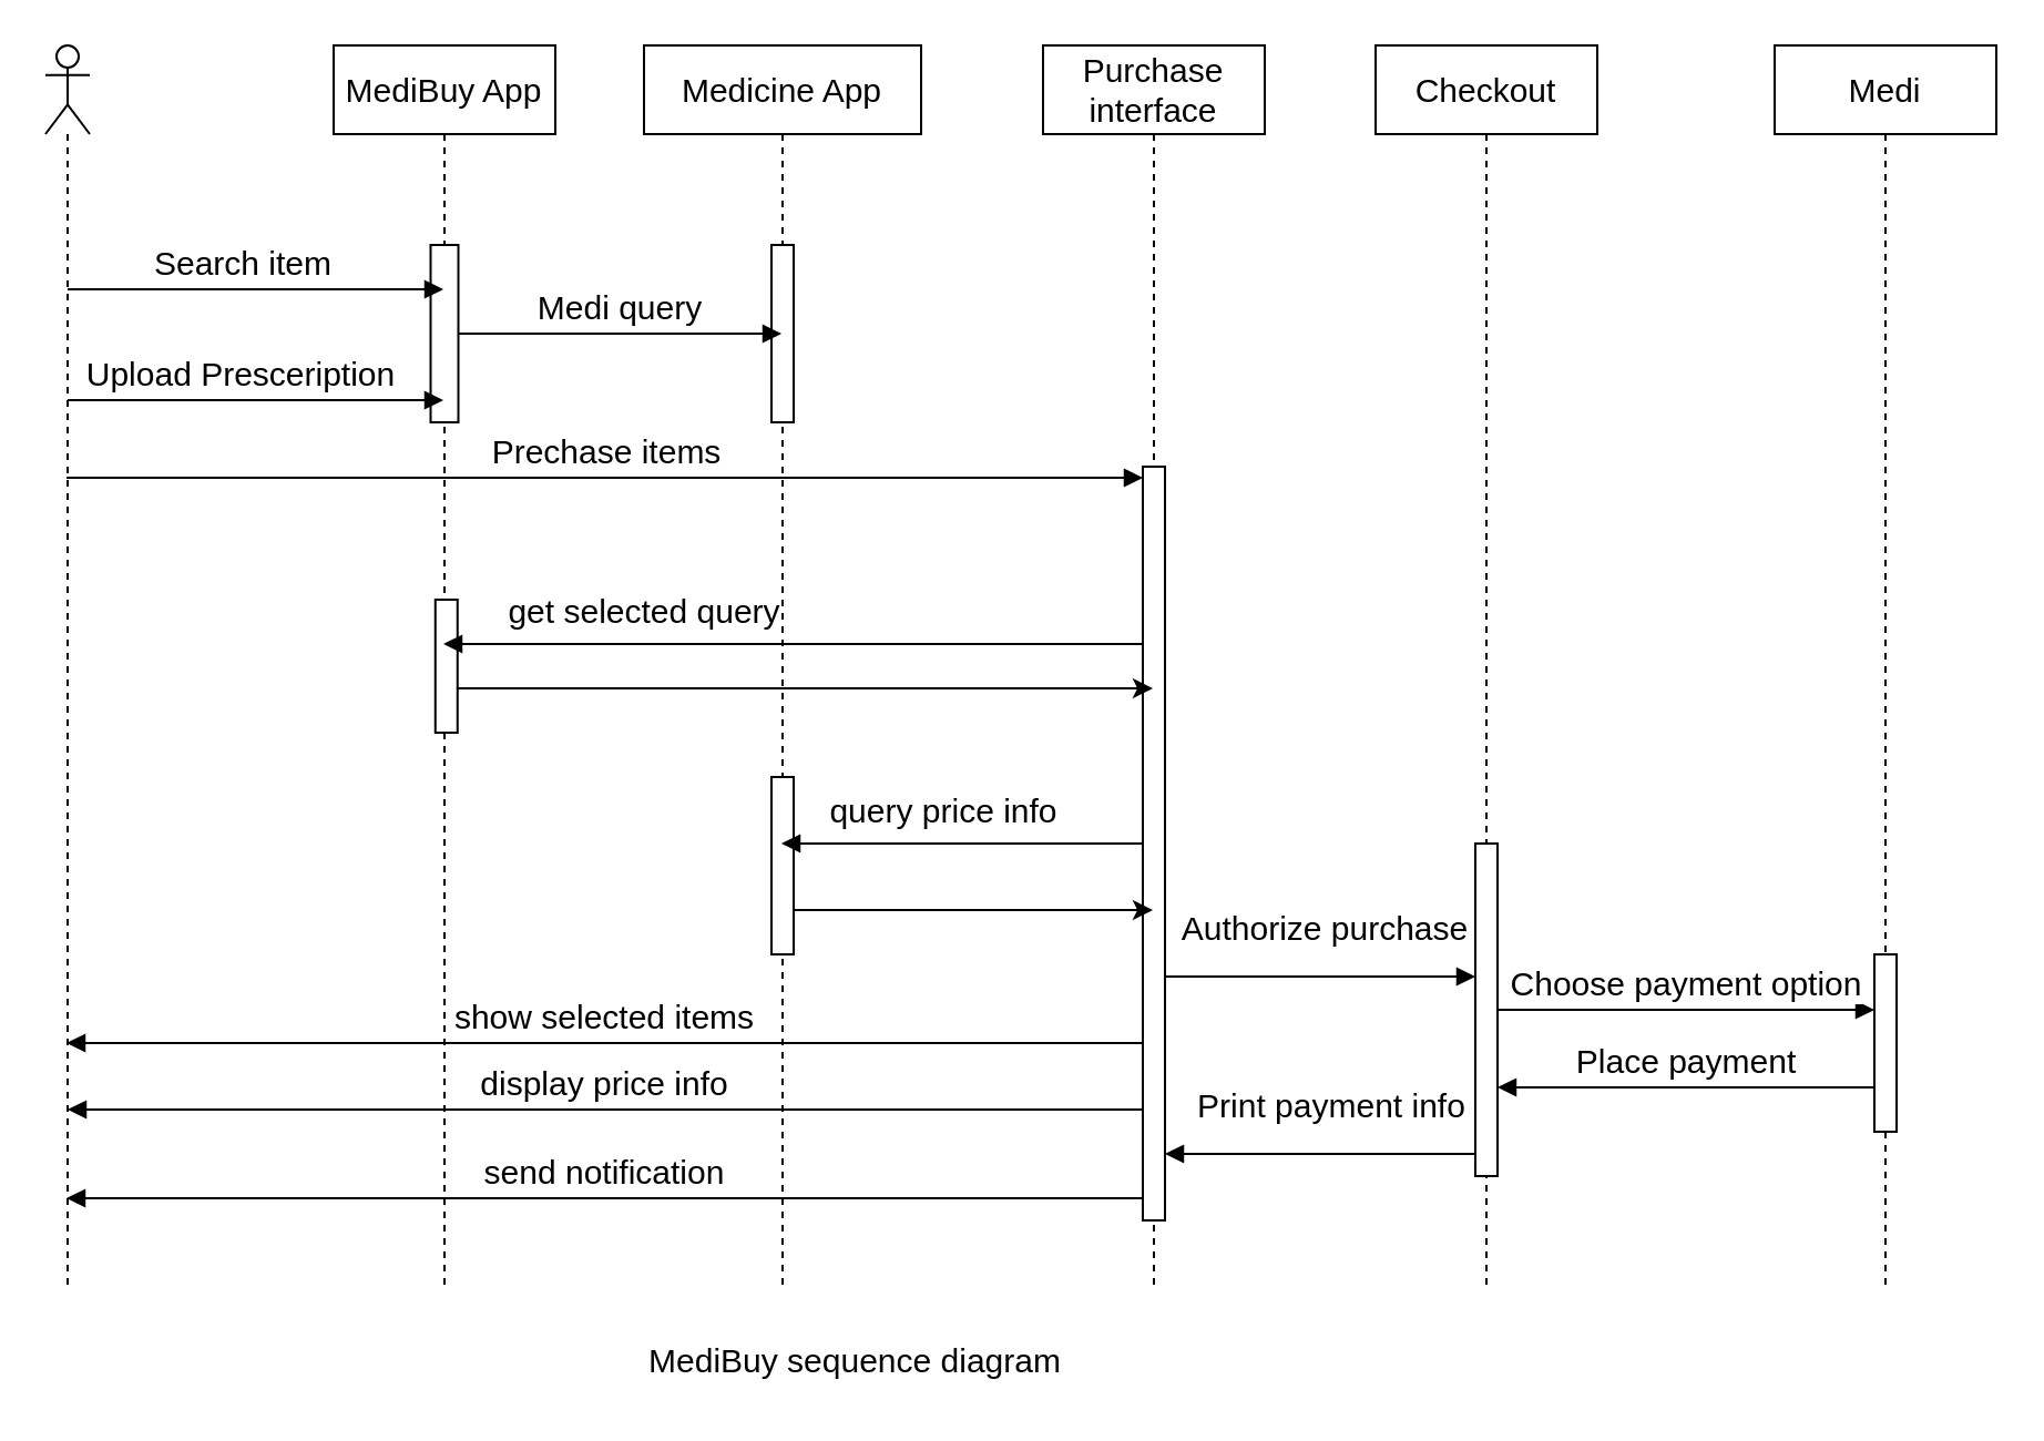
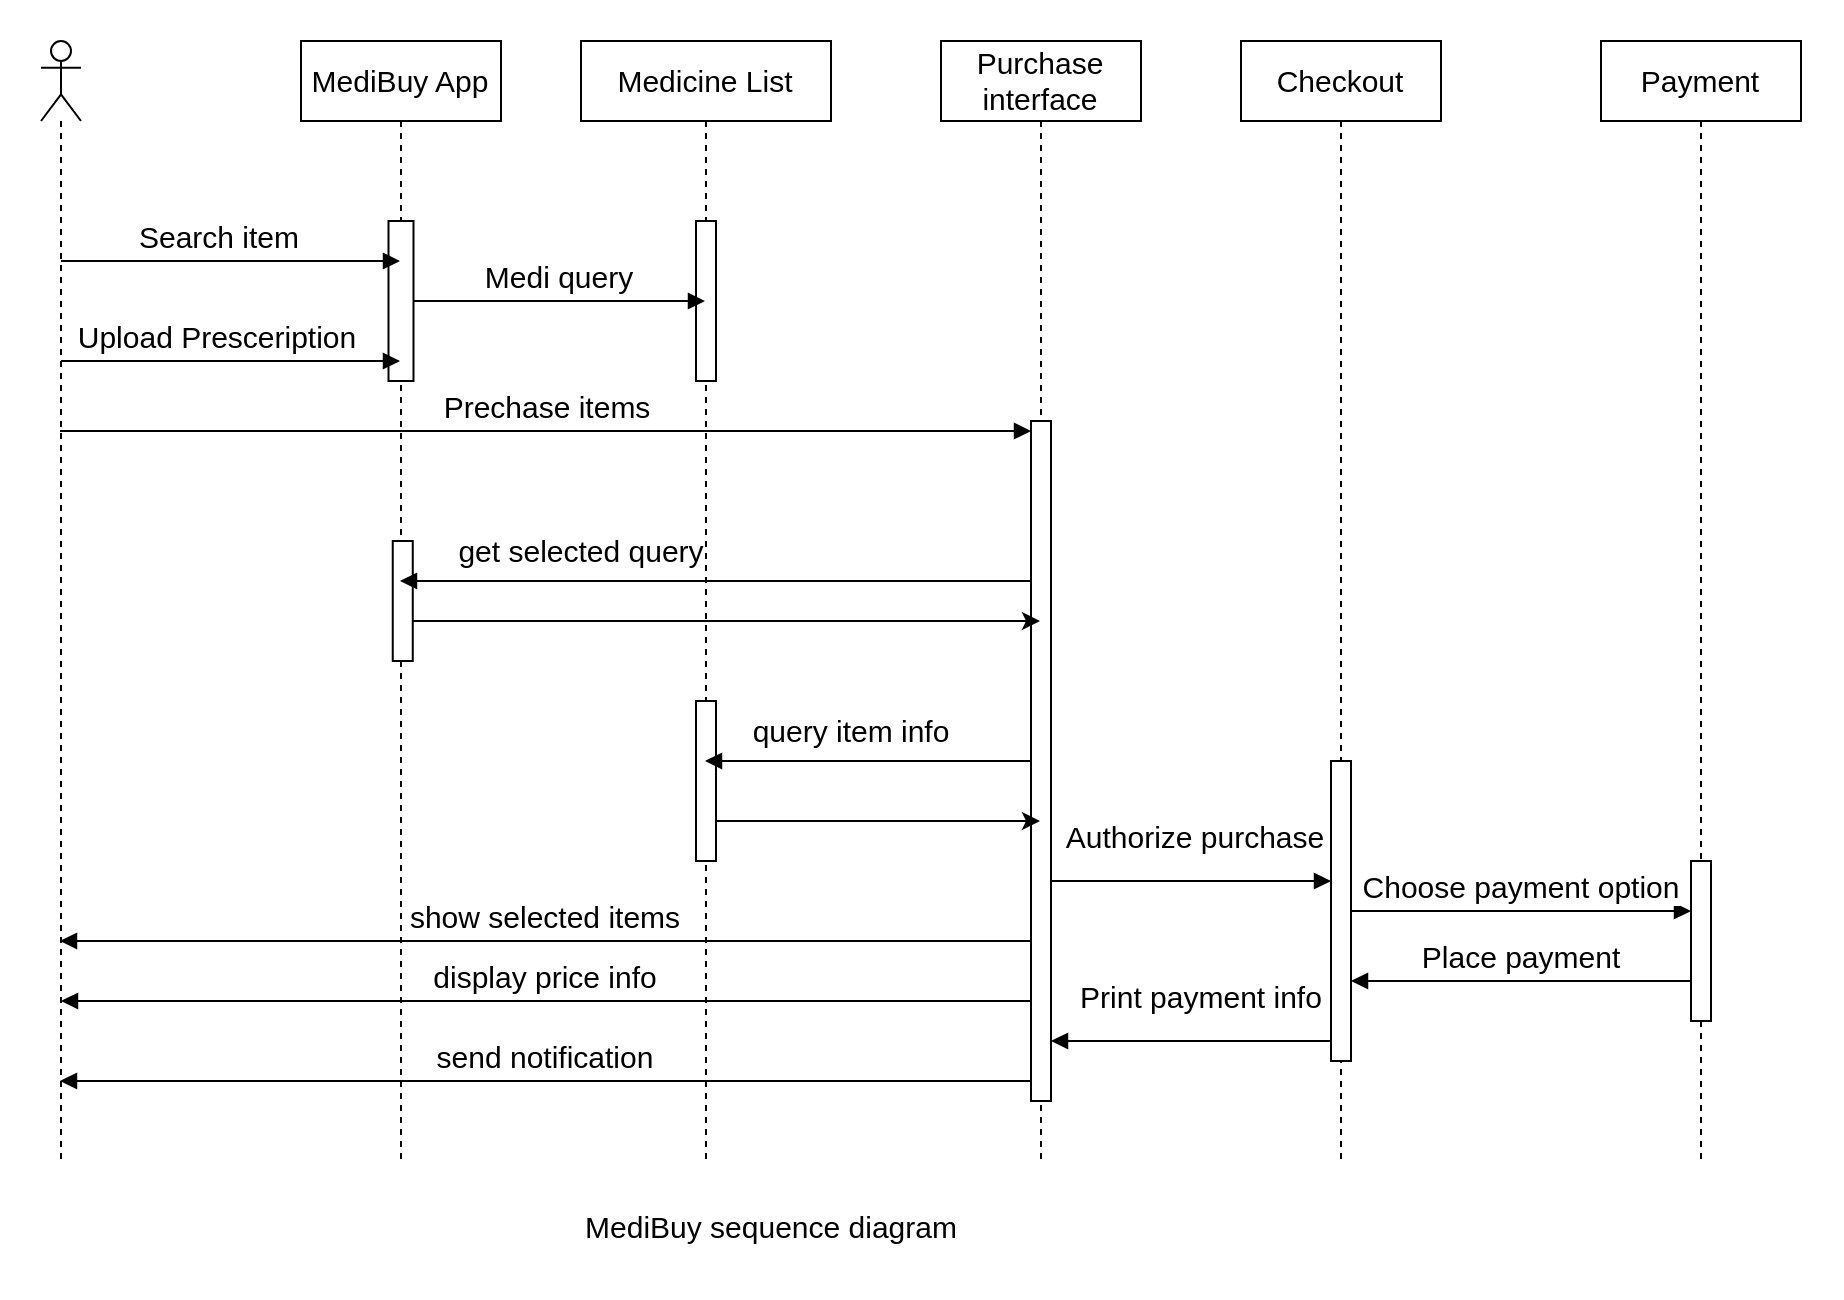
- <mxCell id="5" value="&lt;font style=&quot;font-size: 15px;&quot;&gt;Medicine App&lt;/font&gt;" style="shape=umlLifeline;perimeter=lifelinePerimeter;whiteSpace=wrap;html=1;container=0;dropTarget=0;collapsible=0;recursiveResize=0;outlineConnect=0;portConstraint=eastwest;newEdgeStyle={&quot;edgeStyle&quot;:&quot;elbowEdgeStyle&quot;,&quot;elbow&quot;:&quot;vertical&quot;,&quot;curved&quot;:0,&quot;rounded&quot;:0};" parent="1" vertex="1"><mxGeometry x="290" y="20" width="125" height="560" as="geometry" /></mxCell>
+ <mxCell id="5" value="&lt;font style=&quot;font-size: 15px;&quot;&gt;Medicine List&lt;/font&gt;" style="shape=umlLifeline;perimeter=lifelinePerimeter;whiteSpace=wrap;html=1;container=0;dropTarget=0;collapsible=0;recursiveResize=0;outlineConnect=0;portConstraint=eastwest;newEdgeStyle={&quot;edgeStyle&quot;:&quot;elbowEdgeStyle&quot;,&quot;elbow&quot;:&quot;vertical&quot;,&quot;curved&quot;:0,&quot;rounded&quot;:0};" parent="1" vertex="1"><mxGeometry x="290" y="20" width="125" height="560" as="geometry" /></mxCell>
- <mxCell id="10" value="&lt;font style=&quot;font-size: 15px;&quot;&gt;Medi&lt;/font&gt;" style="shape=umlLifeline;perimeter=lifelinePerimeter;whiteSpace=wrap;html=1;container=0;dropTarget=0;collapsible=0;recursiveResize=0;outlineConnect=0;portConstraint=eastwest;newEdgeStyle={&quot;edgeStyle&quot;:&quot;elbowEdgeStyle&quot;,&quot;elbow&quot;:&quot;vertical&quot;,&quot;curved&quot;:0,&quot;rounded&quot;:0};" vertex="1" parent="1"><mxGeometry x="800" y="20" width="100" height="560" as="geometry" /></mxCell>
+ <mxCell id="10" value="&lt;font style=&quot;font-size: 15px;&quot;&gt;Payment&lt;/font&gt;" style="shape=umlLifeline;perimeter=lifelinePerimeter;whiteSpace=wrap;html=1;container=0;dropTarget=0;collapsible=0;recursiveResize=0;outlineConnect=0;portConstraint=eastwest;newEdgeStyle={&quot;edgeStyle&quot;:&quot;elbowEdgeStyle&quot;,&quot;elbow&quot;:&quot;vertical&quot;,&quot;curved&quot;:0,&quot;rounded&quot;:0};" vertex="1" parent="1"><mxGeometry x="800" y="20" width="100" height="560" as="geometry" /></mxCell>
- <mxCell id="19" value="&lt;font style=&quot;font-size: 15px;&quot;&gt;query price info&lt;/font&gt;" style="text;html=1;align=center;verticalAlign=middle;resizable=0;points=[];autosize=1;strokeColor=none;fillColor=none;" vertex="1" parent="1"><mxGeometry x="360" y="350" width="130" height="30" as="geometry" /></mxCell>
+ <mxCell id="19" value="&lt;font style=&quot;font-size: 15px;&quot;&gt;query item info&lt;/font&gt;" style="text;html=1;align=center;verticalAlign=middle;resizable=0;points=[];autosize=1;strokeColor=none;fillColor=none;" vertex="1" parent="1"><mxGeometry x="360" y="350" width="130" height="30" as="geometry" /></mxCell>
